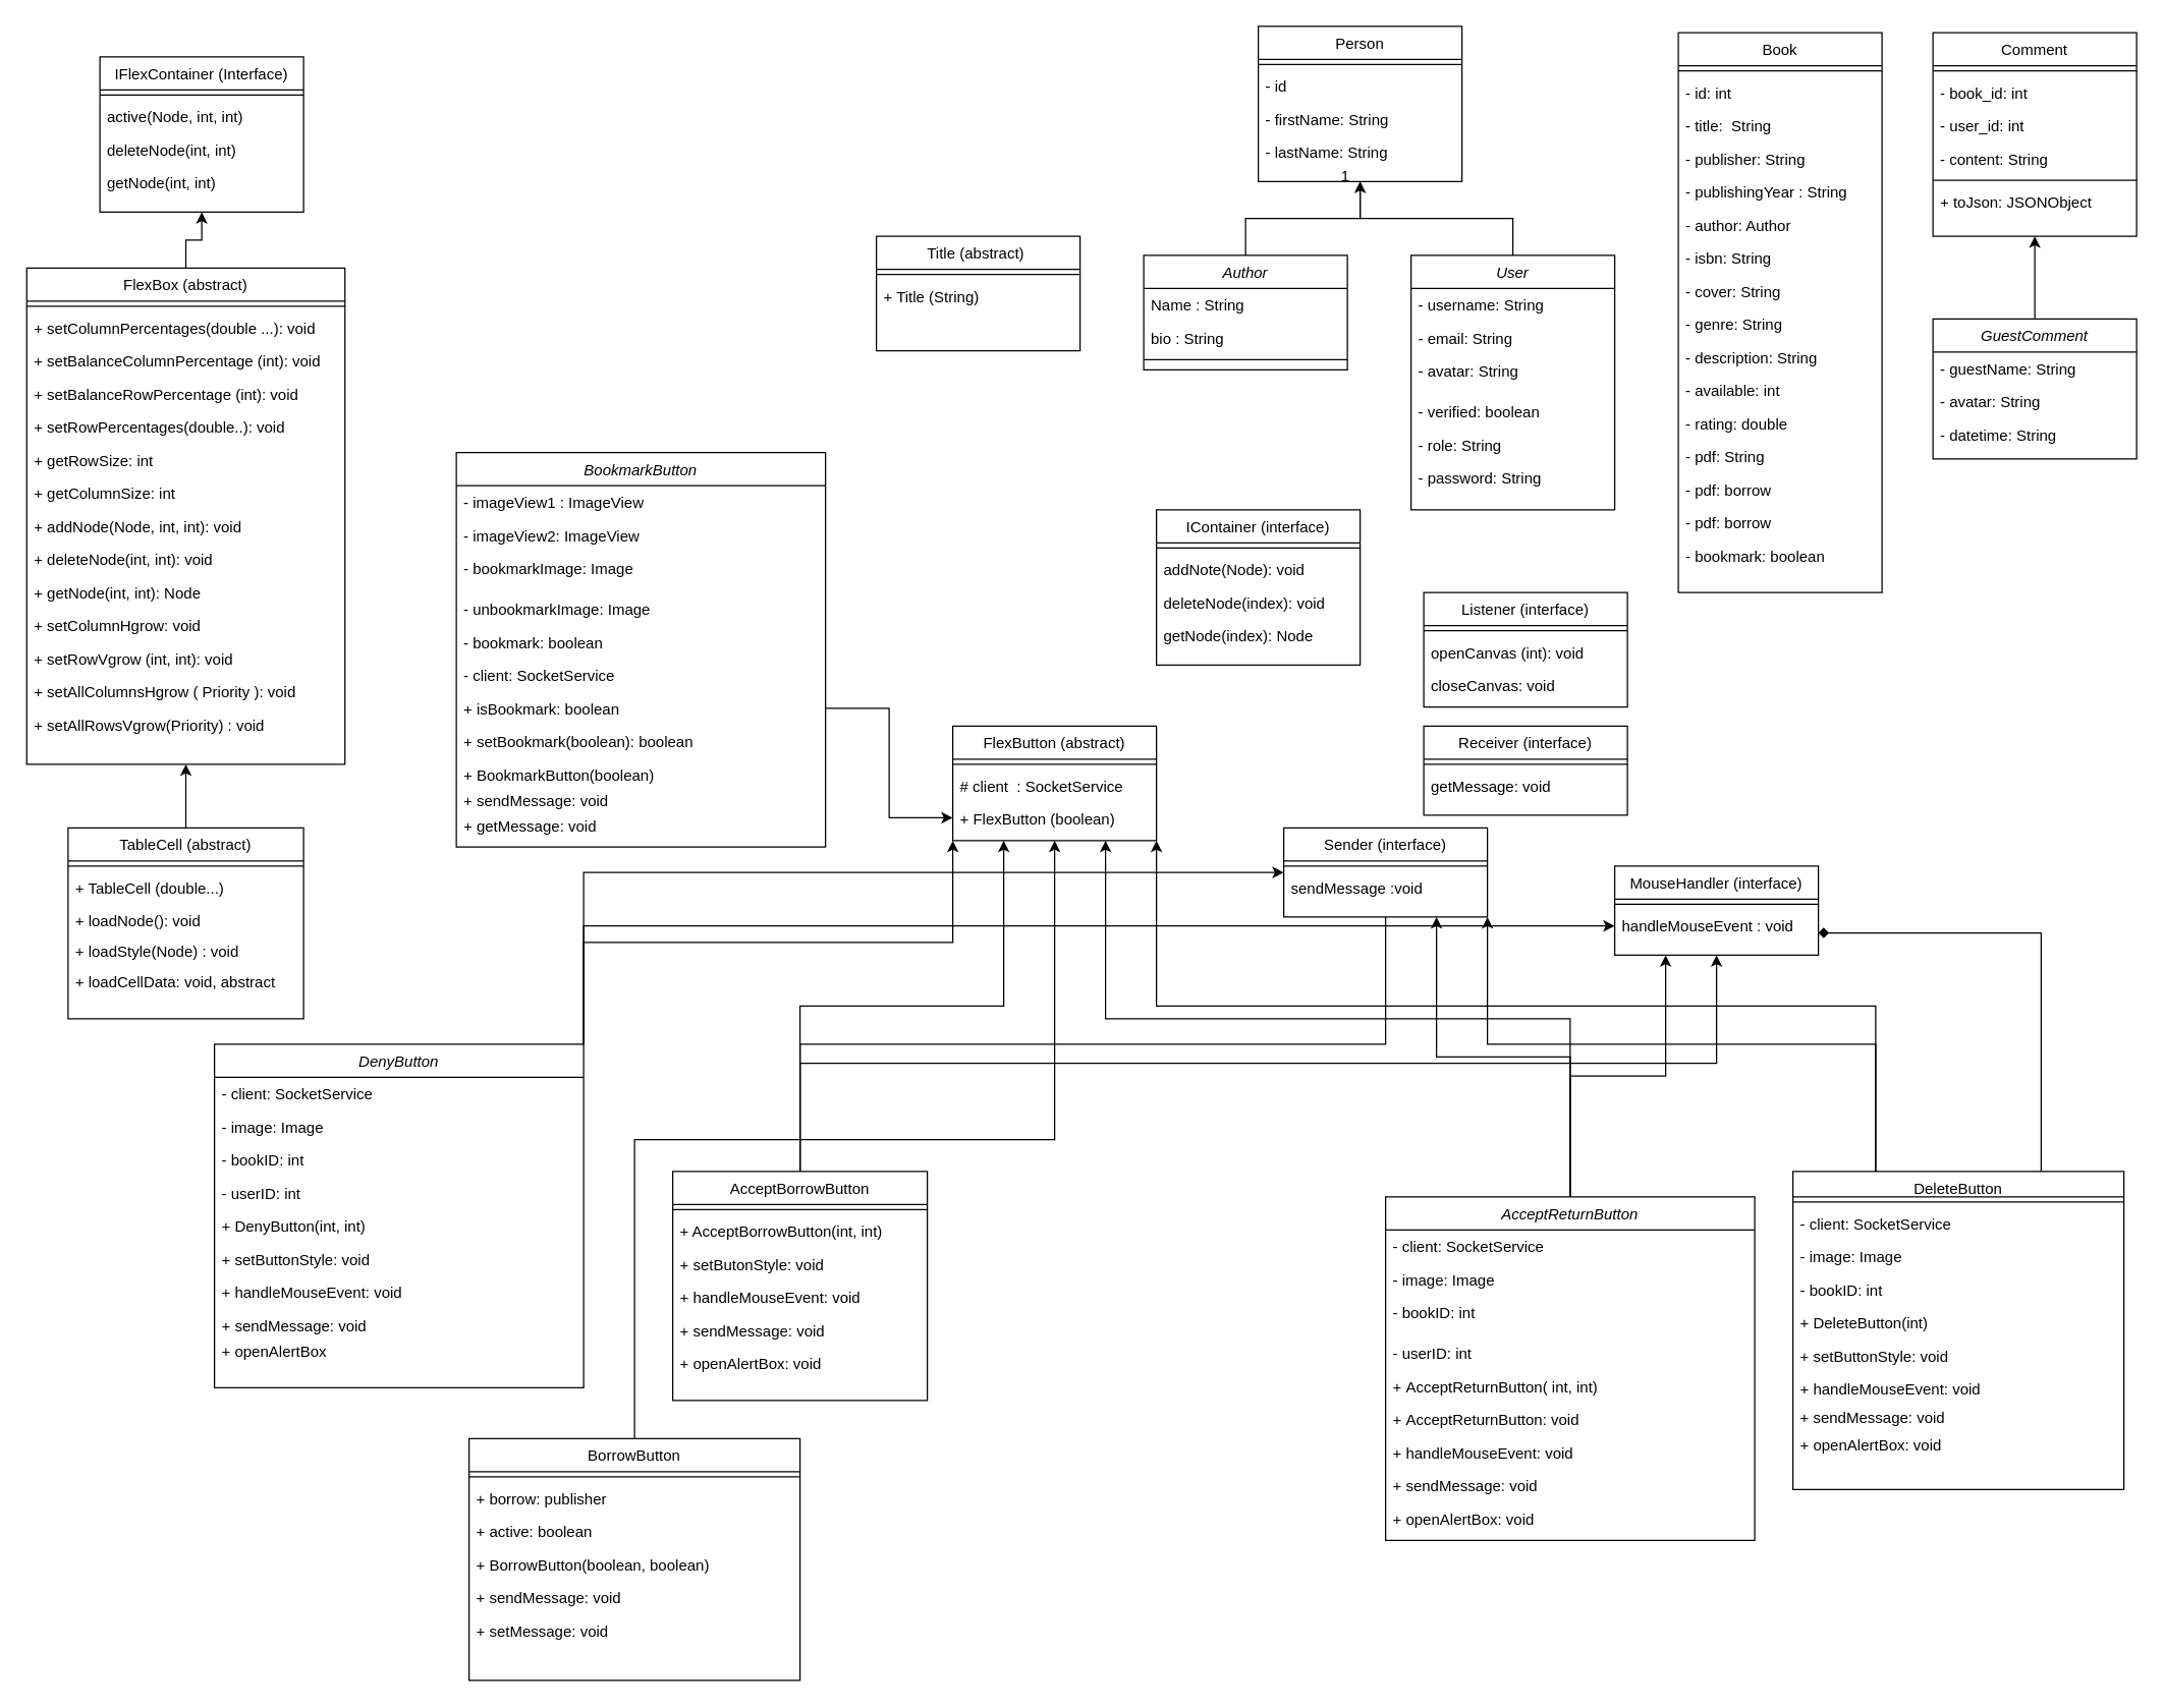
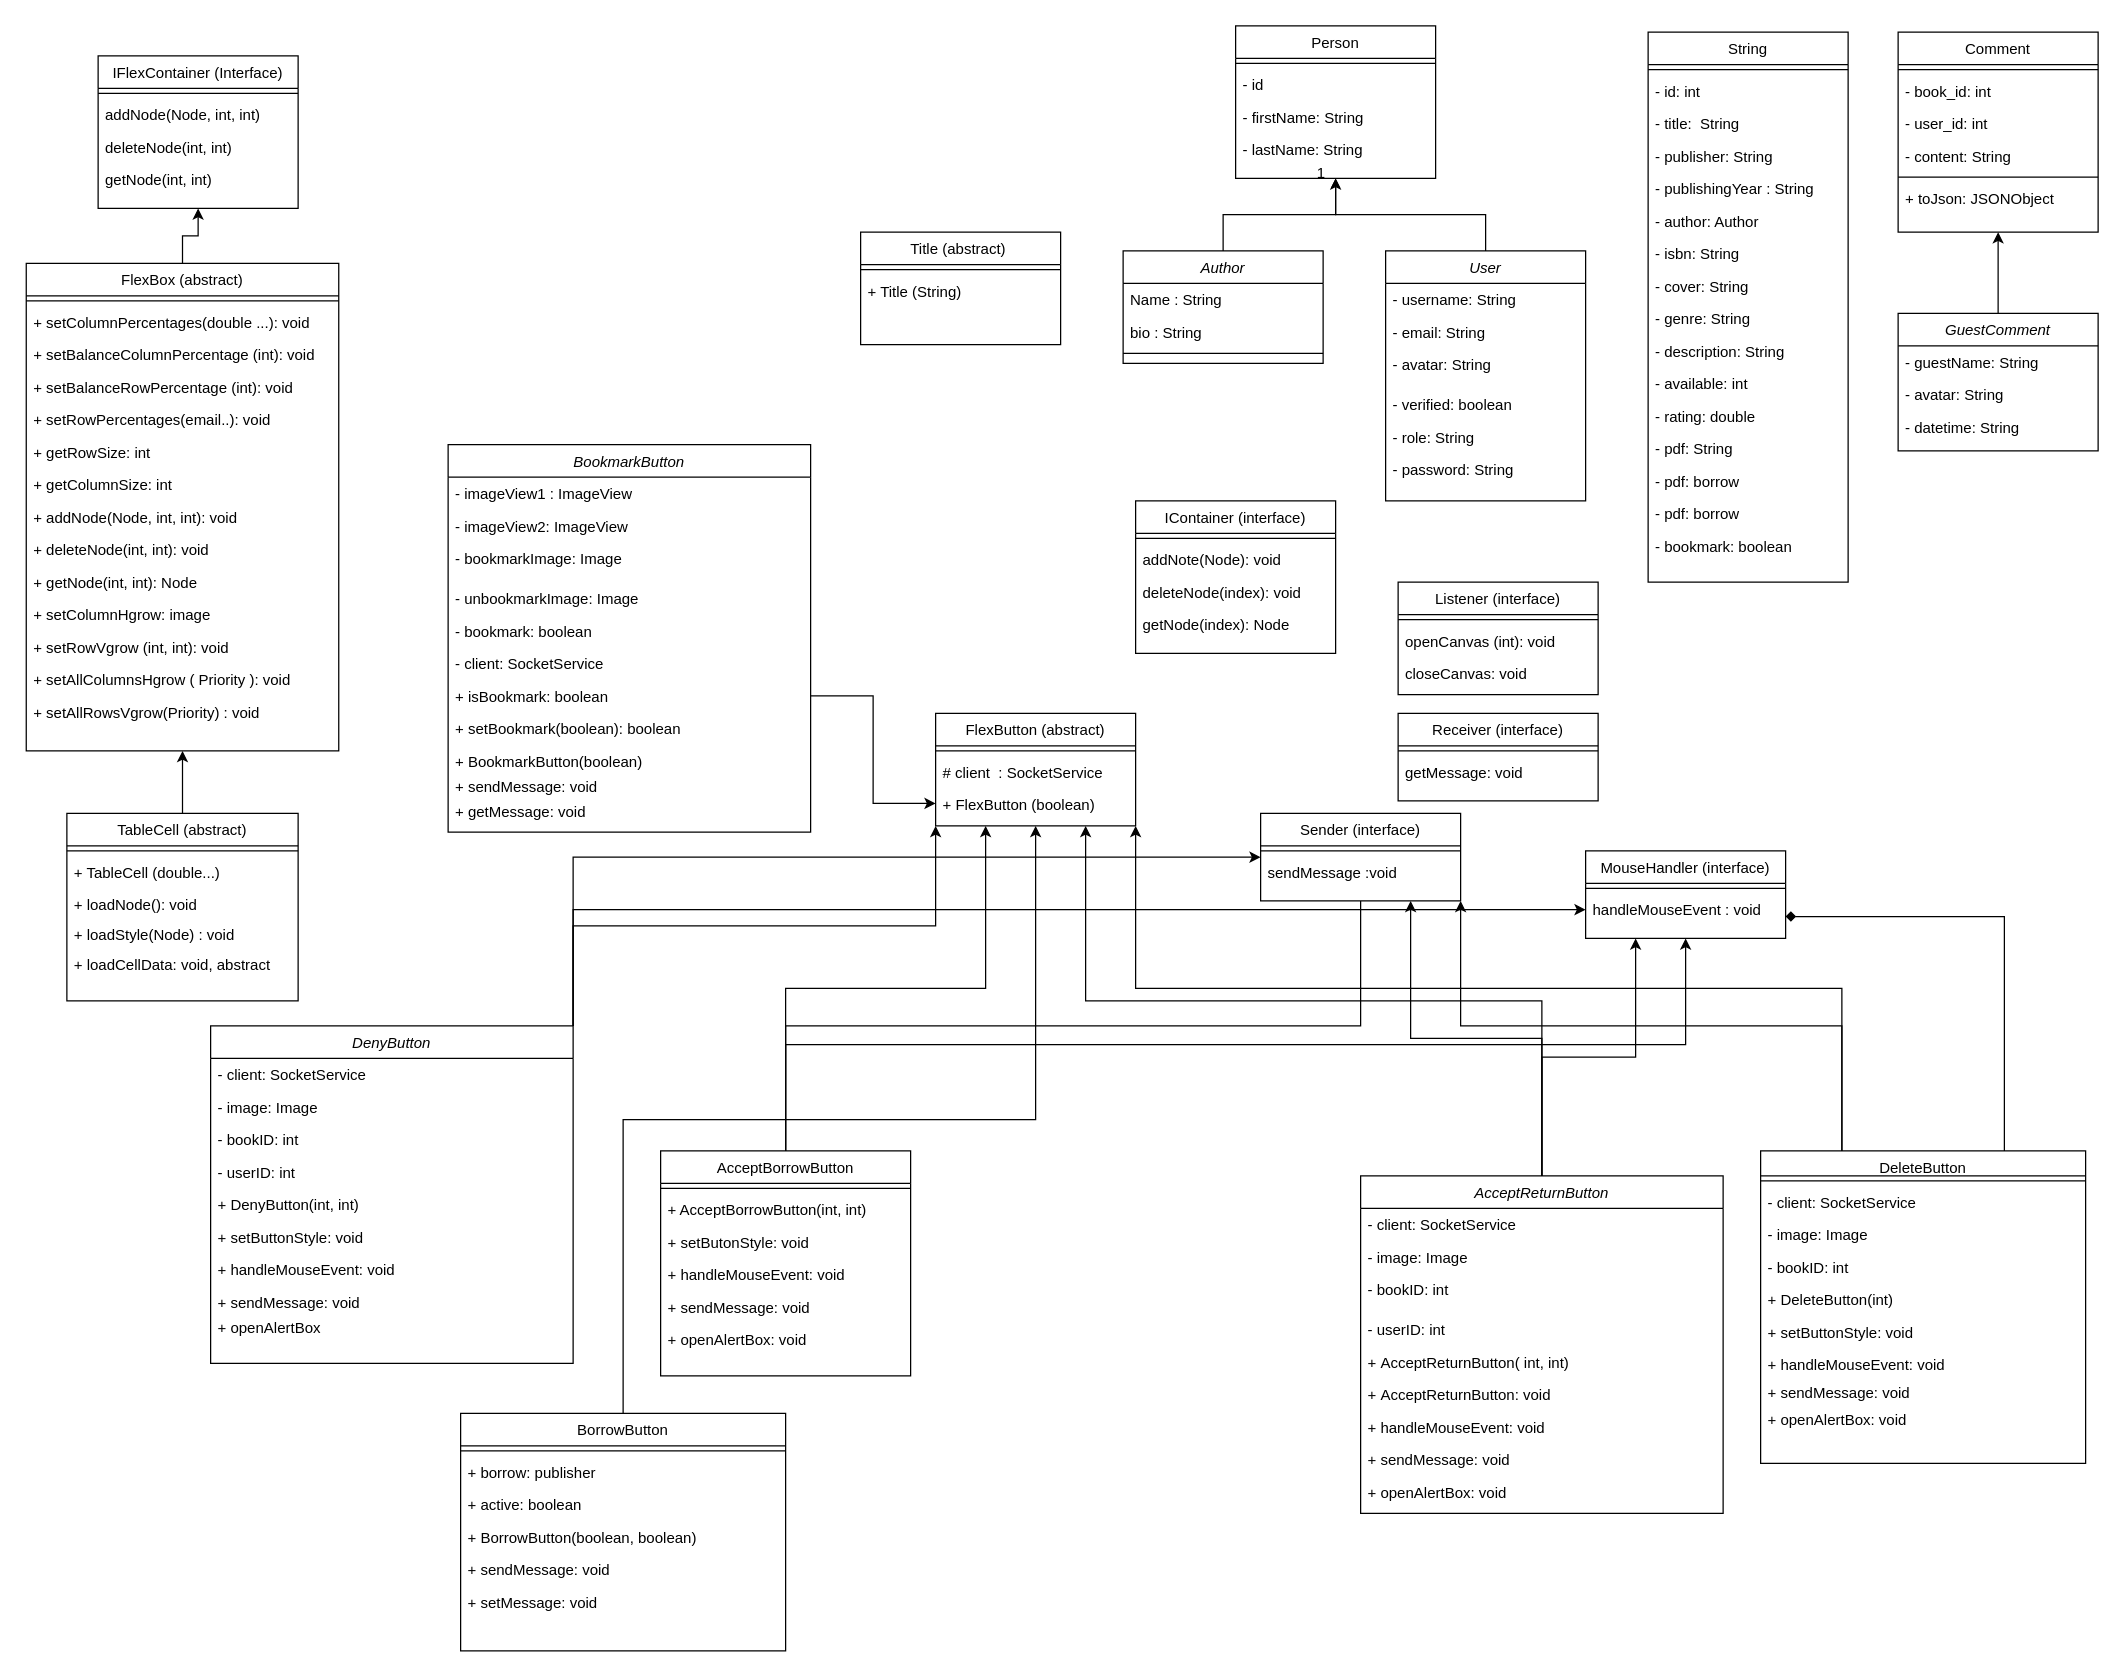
- <mxCell id="13" value="Book" style="swimlane;fontStyle=0;align=center;verticalAlign=top;childLayout=stackLayout;horizontal=1;startSize=26;horizontalStack=0;resizeParent=1;resizeLast=0;collapsible=1;marginBottom=0;rounded=0;shadow=0;strokeWidth=1;" vertex="1" parent="1"><mxGeometry x="1318" y="25" width="160" height="440" as="geometry"><mxRectangle x="550" y="140" width="160" height="26" as="alternateBounds" /></mxGeometry></mxCell>
+ <mxCell id="13" value="String" style="swimlane;fontStyle=0;align=center;verticalAlign=top;childLayout=stackLayout;horizontal=1;startSize=26;horizontalStack=0;resizeParent=1;resizeLast=0;collapsible=1;marginBottom=0;rounded=0;shadow=0;strokeWidth=1;" vertex="1" parent="1"><mxGeometry x="1318" y="25" width="160" height="440" as="geometry"><mxRectangle x="550" y="140" width="160" height="26" as="alternateBounds" /></mxGeometry></mxCell>
- <mxCell id="57" value="active(Node, int, int)" style="text;align=left;verticalAlign=top;spacingLeft=4;spacingRight=4;overflow=hidden;rotatable=0;points=[[0,0.5],[1,0.5]];portConstraint=eastwest;" vertex="1" parent="55"><mxGeometry y="34" width="160" height="26" as="geometry" /></mxCell>
+ <mxCell id="57" value="addNode(Node, int, int)" style="text;align=left;verticalAlign=top;spacingLeft=4;spacingRight=4;overflow=hidden;rotatable=0;points=[[0,0.5],[1,0.5]];portConstraint=eastwest;" vertex="1" parent="55"><mxGeometry y="34" width="160" height="26" as="geometry" /></mxCell>
- <mxCell id="79" value="+ setRowPercentages(double..): void" style="text;align=left;verticalAlign=top;spacingLeft=4;spacingRight=4;overflow=hidden;rotatable=0;points=[[0,0.5],[1,0.5]];portConstraint=eastwest;" vertex="1" parent="74"><mxGeometry y="112" width="250" height="26" as="geometry" /></mxCell>
+ <mxCell id="79" value="+ setRowPercentages(email..): void" style="text;align=left;verticalAlign=top;spacingLeft=4;spacingRight=4;overflow=hidden;rotatable=0;points=[[0,0.5],[1,0.5]];portConstraint=eastwest;" vertex="1" parent="74"><mxGeometry y="112" width="250" height="26" as="geometry" /></mxCell>
- <mxCell id="85" value="+ setColumnHgrow: void" style="text;align=left;verticalAlign=top;spacingLeft=4;spacingRight=4;overflow=hidden;rotatable=0;points=[[0,0.5],[1,0.5]];portConstraint=eastwest;" vertex="1" parent="74"><mxGeometry y="268" width="250" height="26" as="geometry" /></mxCell>
+ <mxCell id="85" value="+ setColumnHgrow: image" style="text;align=left;verticalAlign=top;spacingLeft=4;spacingRight=4;overflow=hidden;rotatable=0;points=[[0,0.5],[1,0.5]];portConstraint=eastwest;" vertex="1" parent="74"><mxGeometry y="268" width="250" height="26" as="geometry" /></mxCell>
